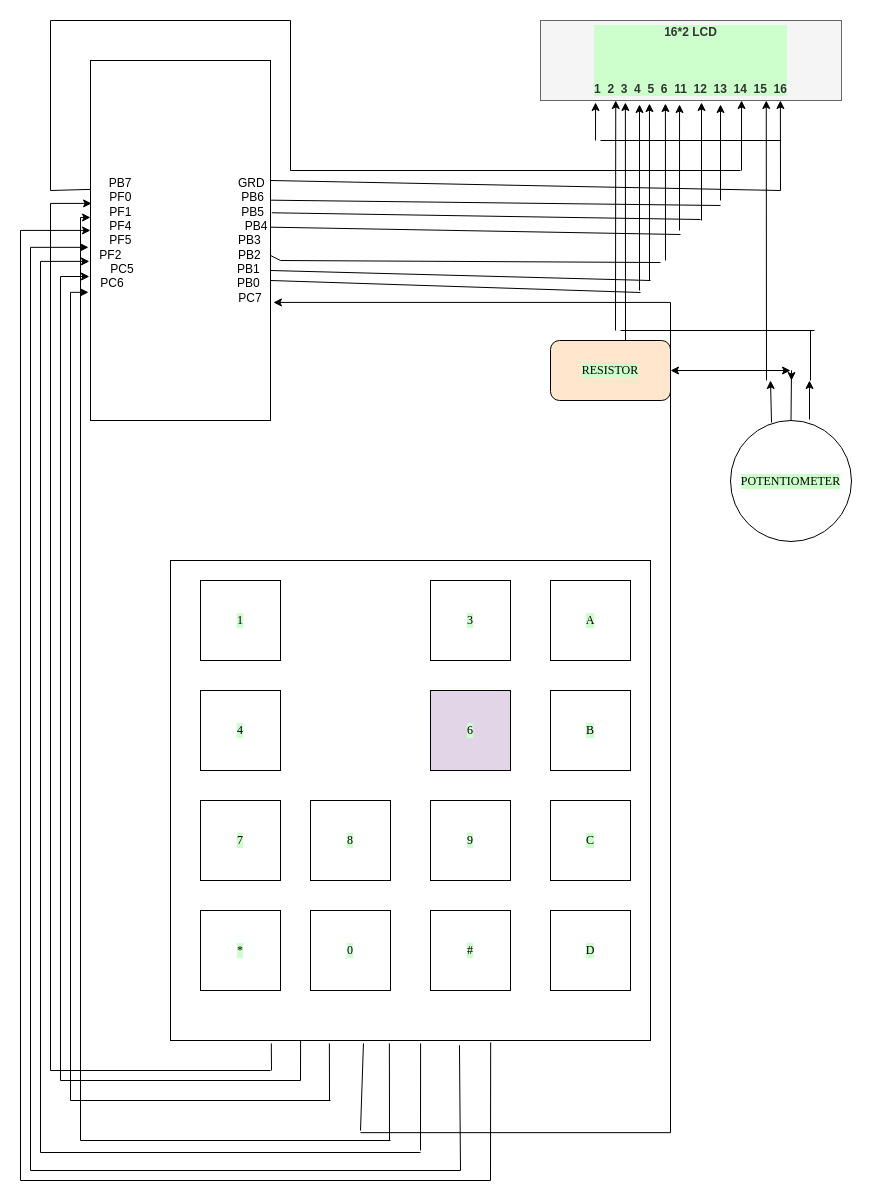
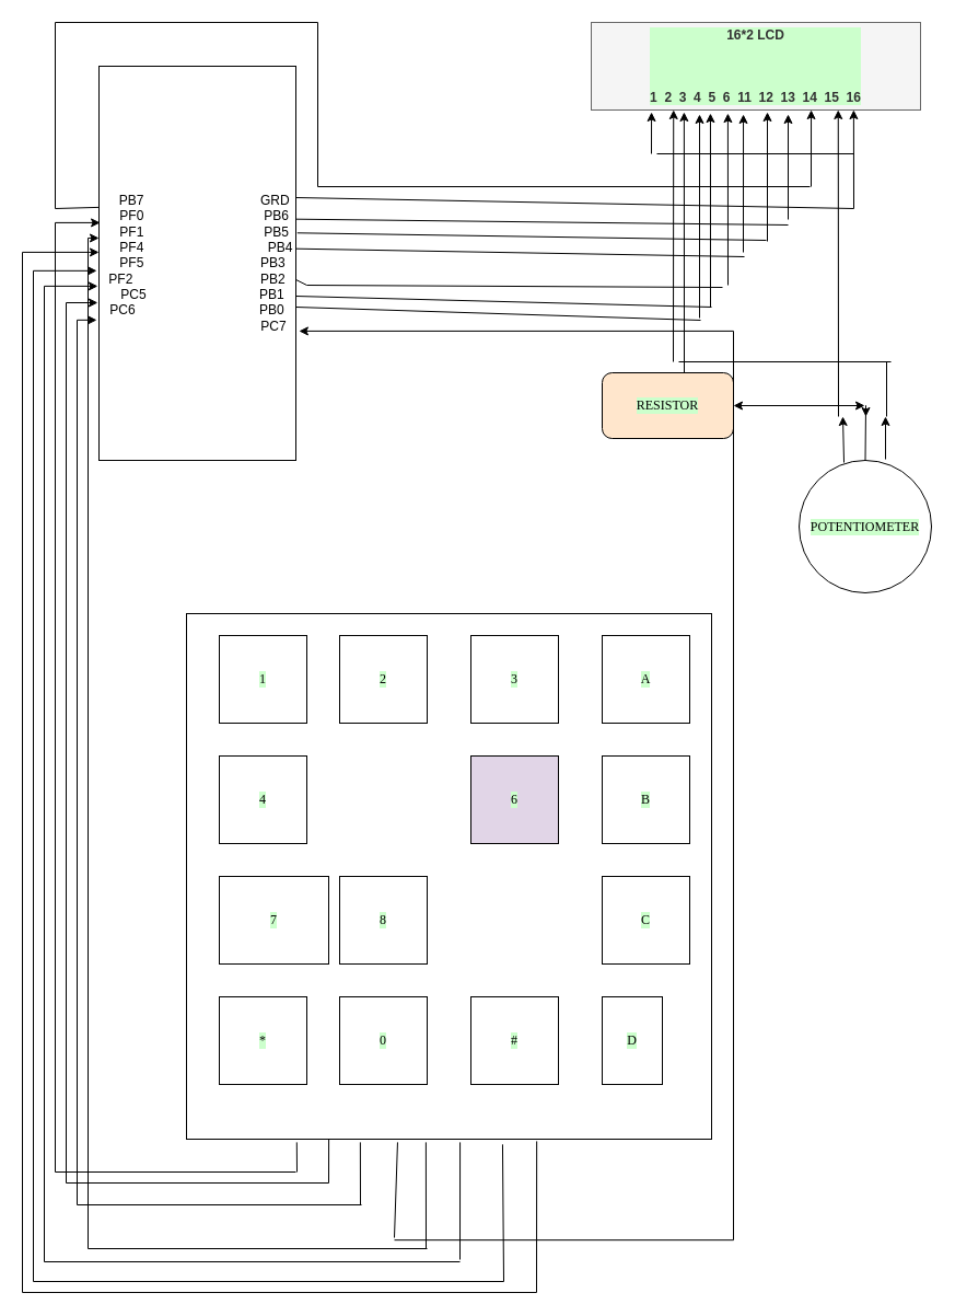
+ <mxCell id="40" value="2" style="whiteSpace=wrap;html=1;aspect=fixed;labelBackgroundColor=#CCFFCC;fontFamily=Times New Roman;" vertex="1" parent="1"><mxGeometry x="310" y="580" width="80" height="80" as="geometry" /></mxCell>
- <mxCell id="44" value="7" style="whiteSpace=wrap;html=1;aspect=fixed;labelBackgroundColor=#CCFFCC;fontFamily=Times New Roman;" vertex="1" parent="1"><mxGeometry x="200" y="800" width="80" height="80" as="geometry" /></mxCell>
+ <mxCell id="44" value="7" style="whiteSpace=wrap;html=1;aspect=fixed;labelBackgroundColor=#CCFFCC;fontFamily=Times New Roman;" vertex="1" parent="1"><mxGeometry x="200" y="800" width="100" height="80" as="geometry" /></mxCell>
- <mxCell id="46" value="9" style="whiteSpace=wrap;html=1;aspect=fixed;labelBackgroundColor=#CCFFCC;fontFamily=Times New Roman;" vertex="1" parent="1"><mxGeometry x="430" y="800" width="80" height="80" as="geometry" /></mxCell>
- <mxCell id="53" value="D" style="whiteSpace=wrap;html=1;aspect=fixed;labelBackgroundColor=#CCFFCC;fontFamily=Times New Roman;" vertex="1" parent="1"><mxGeometry x="550" y="910" width="80" height="80" as="geometry" /></mxCell>
+ <mxCell id="53" value="D" style="whiteSpace=wrap;html=1;aspect=fixed;labelBackgroundColor=#CCFFCC;fontFamily=Times New Roman;" vertex="1" parent="1"><mxGeometry x="550" y="910" width="55" height="80" as="geometry" /></mxCell>
